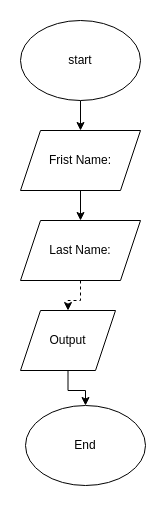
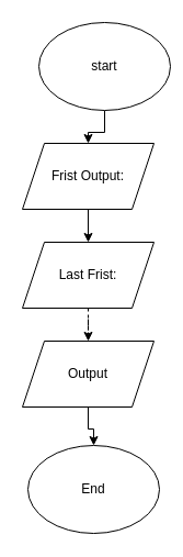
- <mxCell id="3" value="start" style="ellipse;whiteSpace=wrap;html=1;" vertex="1" parent="1"><mxGeometry x="20" y="20" width="120" height="80" as="geometry" /></mxCell>
+ <mxCell id="3" value="start" style="ellipse;whiteSpace=wrap;html=1;" vertex="1" parent="1"><mxGeometry x="35" y="20" width="120" height="80" as="geometry" /></mxCell>
- <mxCell id="5" value="Frist Name:" style="shape=parallelogram;perimeter=parallelogramPerimeter;whiteSpace=wrap;html=1;fixedSize=1;" vertex="1" parent="1"><mxGeometry x="20" y="130" width="120" height="60" as="geometry" /></mxCell>
+ <mxCell id="5" value="Frist Output:" style="shape=parallelogram;perimeter=parallelogramPerimeter;whiteSpace=wrap;html=1;fixedSize=1;" vertex="1" parent="1"><mxGeometry x="20" y="130" width="120" height="60" as="geometry" /></mxCell>
- <mxCell id="7" value="Last Name:" style="shape=parallelogram;perimeter=parallelogramPerimeter;whiteSpace=wrap;html=1;fixedSize=1;" vertex="1" parent="1"><mxGeometry x="20" y="220" width="120" height="60" as="geometry" /></mxCell>
+ <mxCell id="7" value="Last Frist:" style="shape=parallelogram;perimeter=parallelogramPerimeter;whiteSpace=wrap;html=1;fixedSize=1;" vertex="1" parent="1"><mxGeometry x="20" y="220" width="120" height="60" as="geometry" /></mxCell>
- <mxCell id="9" value="Output" style="shape=parallelogram;perimeter=parallelogramPerimeter;whiteSpace=wrap;html=1;fixedSize=1;" vertex="1" parent="1"><mxGeometry x="20" y="310" width="95" height="60" as="geometry" /></mxCell>
+ <mxCell id="9" value="Output" style="shape=parallelogram;perimeter=parallelogramPerimeter;whiteSpace=wrap;html=1;fixedSize=1;" vertex="1" parent="1"><mxGeometry x="20" y="310" width="120" height="60" as="geometry" /></mxCell>
